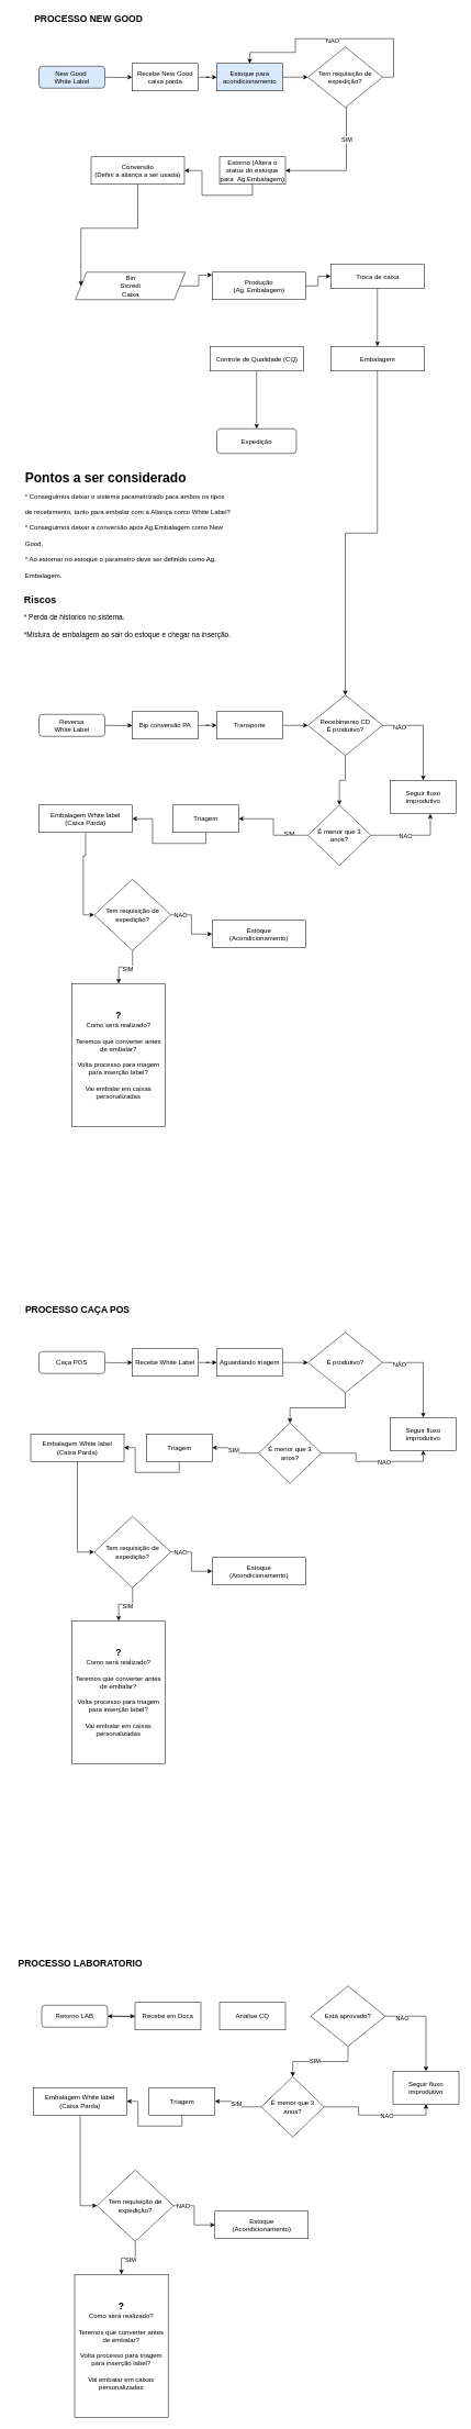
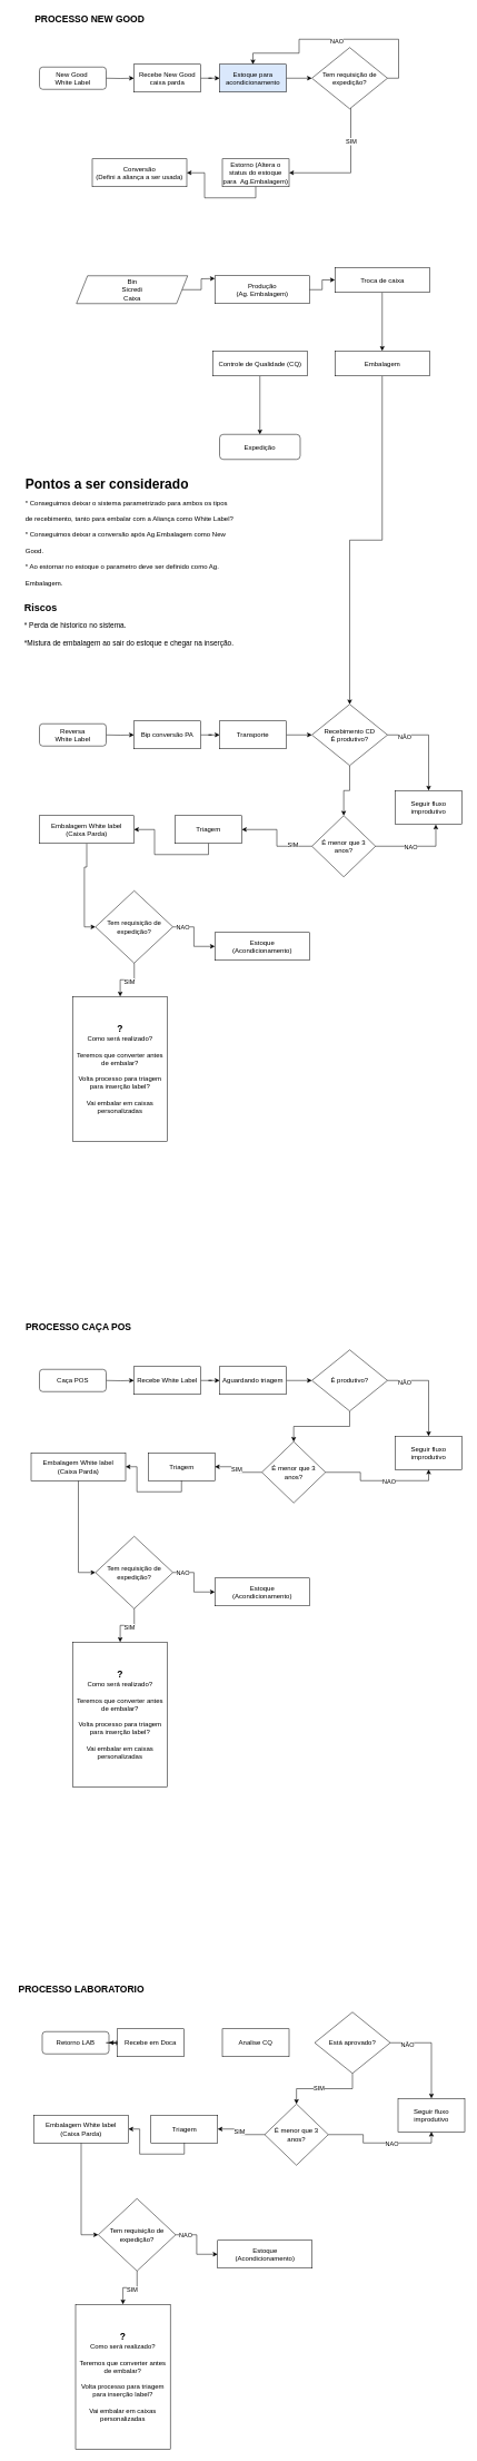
- <mxCell id="3" value="New Good&amp;nbsp;&lt;br&gt;White Label" style="rounded=1;whiteSpace=wrap;html=1;fontSize=12;glass=0;strokeWidth=1;shadow=0;fillColor=#dae8fc;" parent="1" vertex="1"><mxGeometry x="70" y="120" width="120" height="40" as="geometry" /></mxCell>
+ <mxCell id="3" value="New Good&amp;nbsp;&lt;br&gt;White Label" style="rounded=1;whiteSpace=wrap;html=1;fontSize=12;glass=0;strokeWidth=1;shadow=0;" parent="1" vertex="1"><mxGeometry x="70" y="120" width="120" height="40" as="geometry" /></mxCell>
- <mxCell id="16" style="edgeStyle=orthogonalEdgeStyle;rounded=0;orthogonalLoop=1;jettySize=auto;html=1;entryX=0;entryY=0.5;entryDx=0;entryDy=0;" parent="1" source="24" target="15" edge="1"><mxGeometry relative="1" as="geometry" /></mxCell>
- <mxCell id="90" value="Recebe em Doca" style="rounded=1;whiteSpace=wrap;html=1;arcSize=0;" vertex="1" parent="1"><mxGeometry x="245" y="3645" width="120" height="50" as="geometry" /></mxCell>
+ <mxCell id="90" value="Recebe em Doca" style="rounded=1;whiteSpace=wrap;html=1;arcSize=0;" vertex="1" parent="1"><mxGeometry x="210" y="3645" width="120" height="50" as="geometry" /></mxCell>
